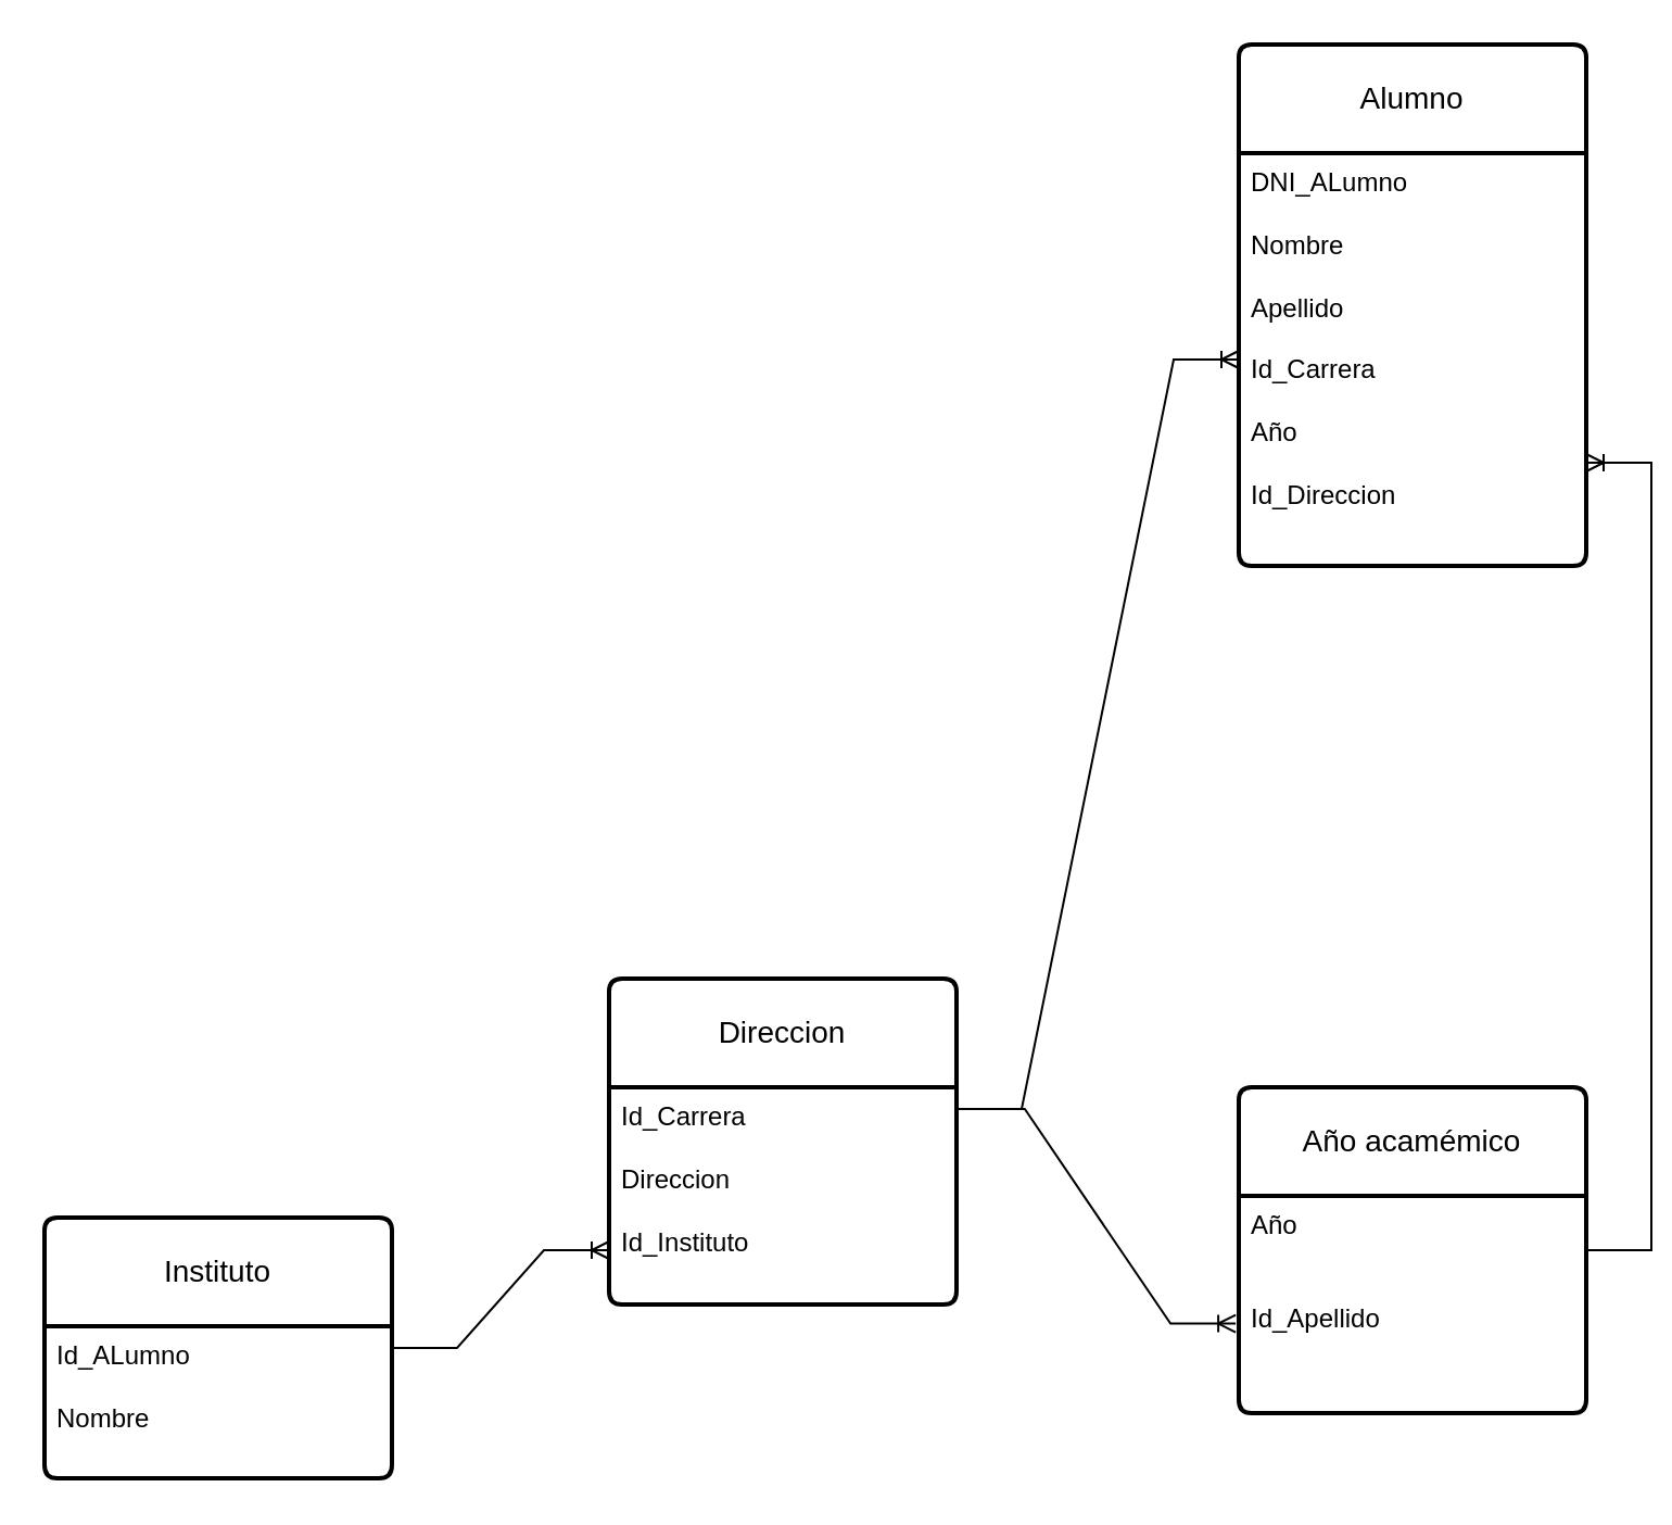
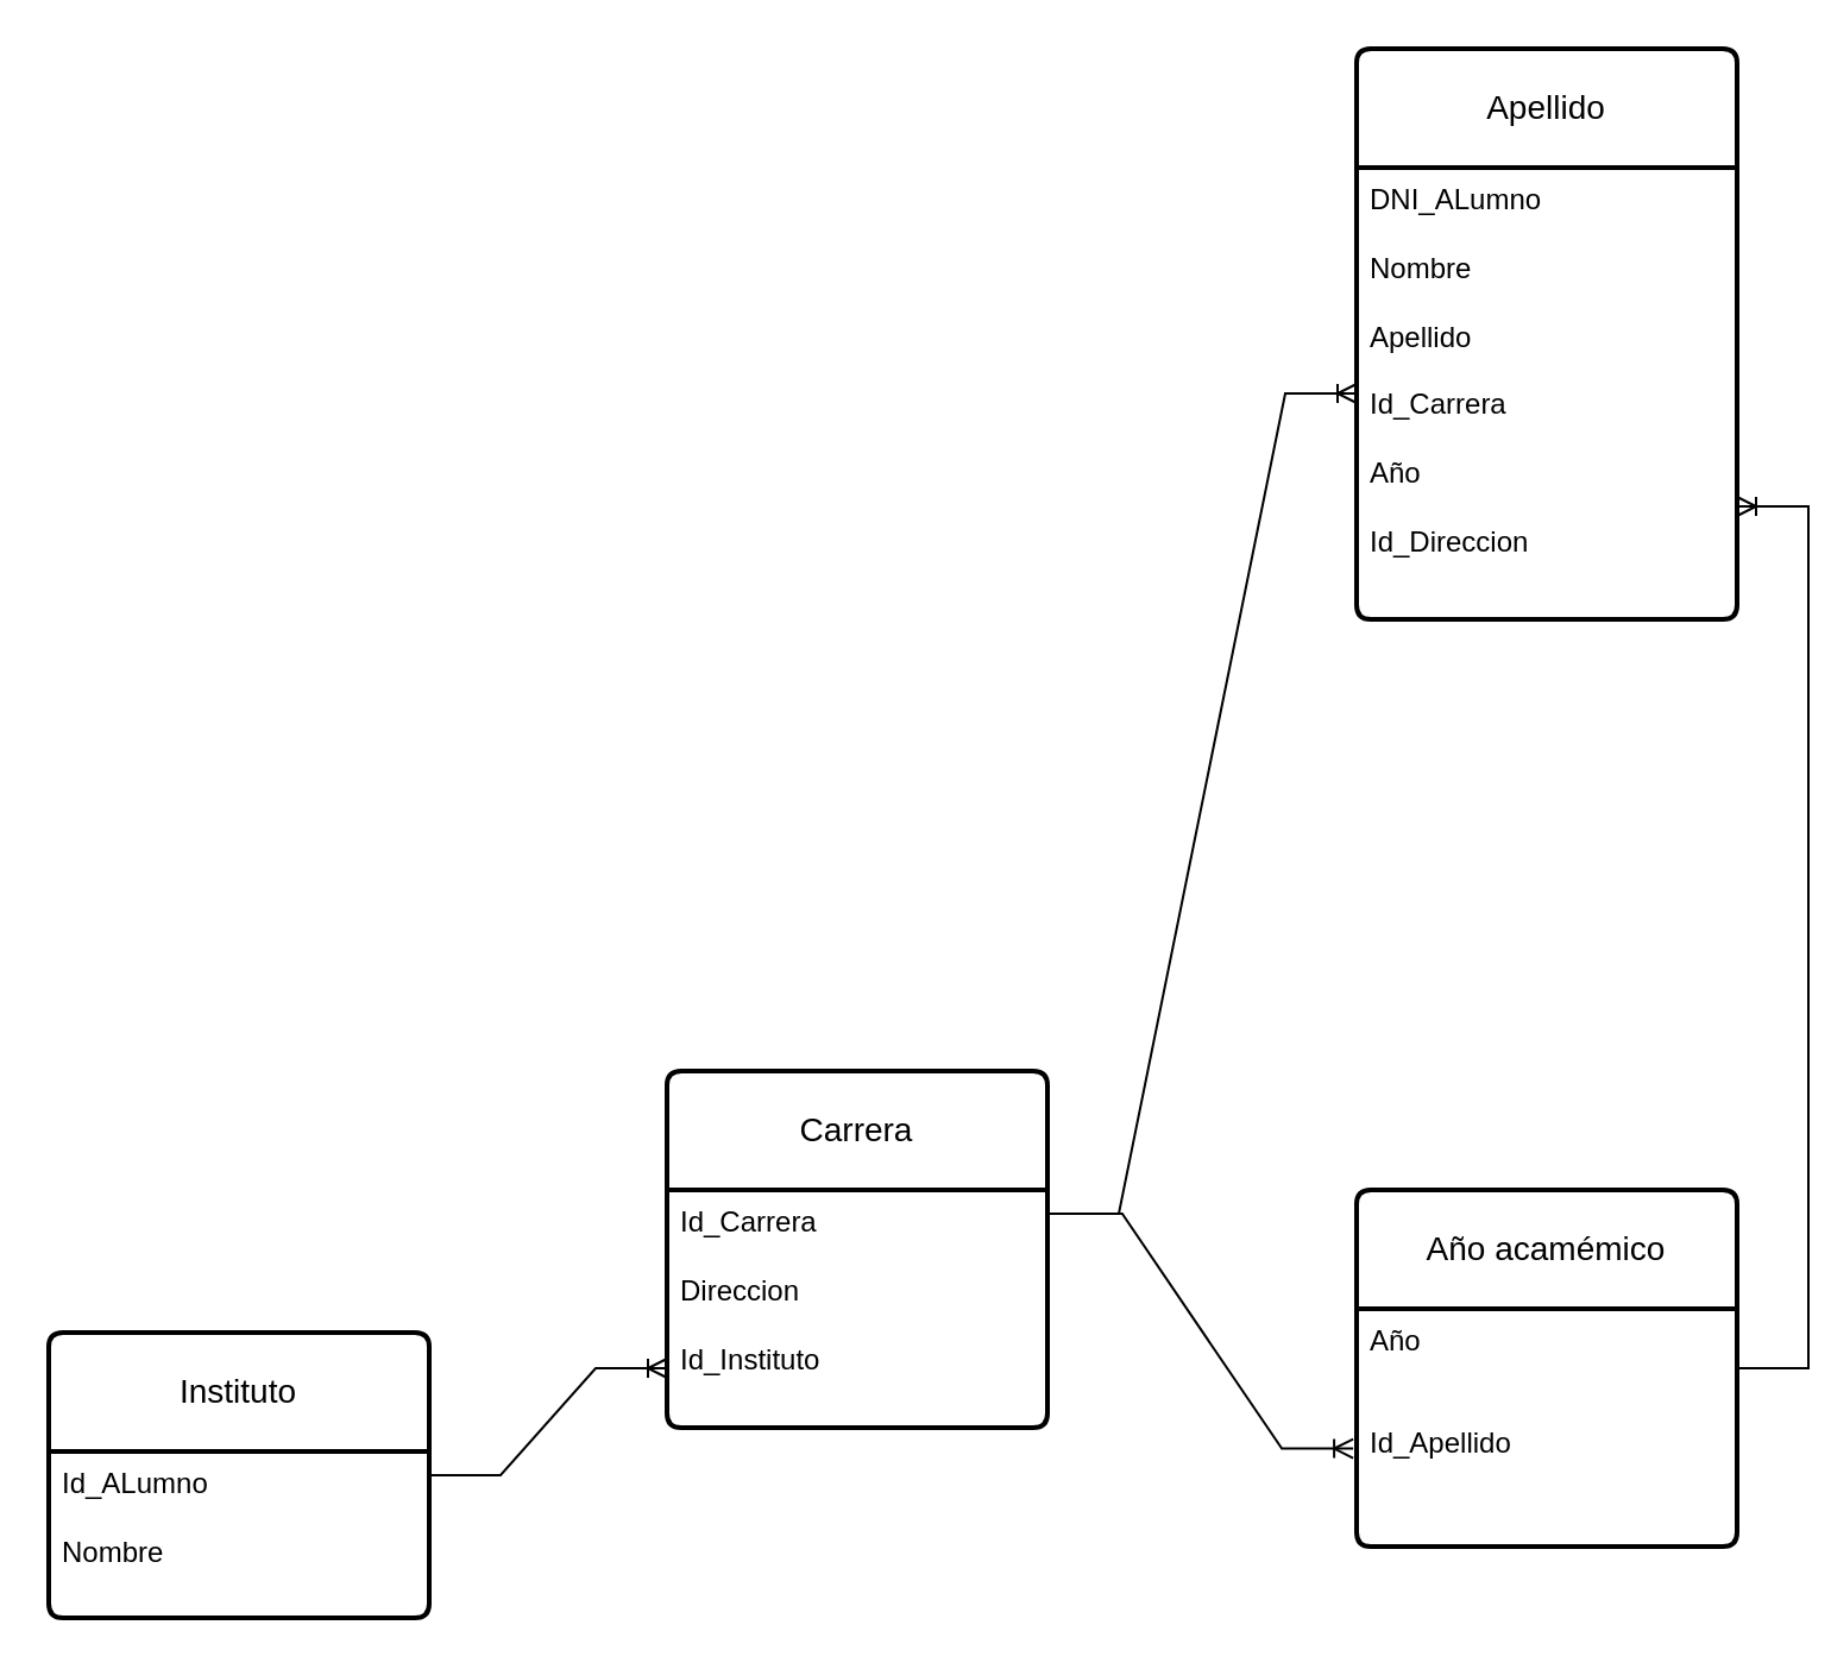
- <mxCell id="10" value="Alumno" style="swimlane;childLayout=stackLayout;horizontal=1;startSize=50;horizontalStack=0;rounded=1;fontSize=14;fontStyle=0;strokeWidth=2;resizeParent=0;resizeLast=1;shadow=0;dashed=0;align=center;arcSize=4;whiteSpace=wrap;html=1;" vertex="1" parent="1"><mxGeometry x="570" y="20" width="160" height="240" as="geometry" /></mxCell>
+ <mxCell id="10" value="Apellido" style="swimlane;childLayout=stackLayout;horizontal=1;startSize=50;horizontalStack=0;rounded=1;fontSize=14;fontStyle=0;strokeWidth=2;resizeParent=0;resizeLast=1;shadow=0;dashed=0;align=center;arcSize=4;whiteSpace=wrap;html=1;" vertex="1" parent="1"><mxGeometry x="570" y="20" width="160" height="240" as="geometry" /></mxCell>
- <mxCell id="5" value="Direccion" style="swimlane;childLayout=stackLayout;horizontal=1;startSize=50;horizontalStack=0;rounded=1;fontSize=14;fontStyle=0;strokeWidth=2;resizeParent=0;resizeLast=1;shadow=0;dashed=0;align=center;arcSize=4;whiteSpace=wrap;html=1;" vertex="1" parent="1"><mxGeometry x="280" y="450" width="160" height="150" as="geometry" /></mxCell>
+ <mxCell id="5" value="Carrera" style="swimlane;childLayout=stackLayout;horizontal=1;startSize=50;horizontalStack=0;rounded=1;fontSize=14;fontStyle=0;strokeWidth=2;resizeParent=0;resizeLast=1;shadow=0;dashed=0;align=center;arcSize=4;whiteSpace=wrap;html=1;" vertex="1" parent="1"><mxGeometry x="280" y="450" width="160" height="150" as="geometry" /></mxCell>
